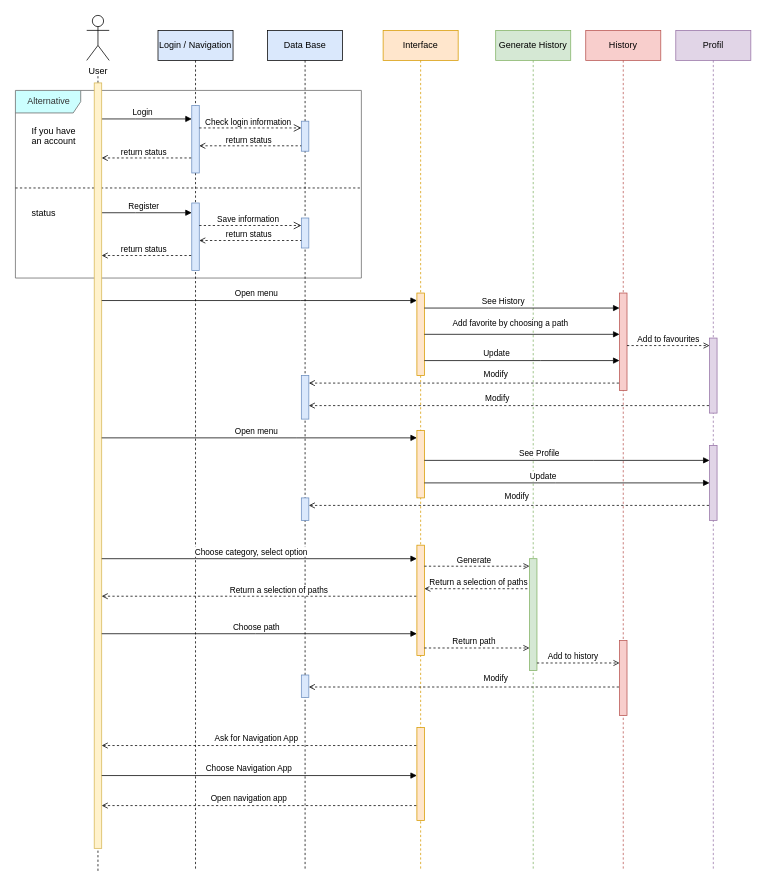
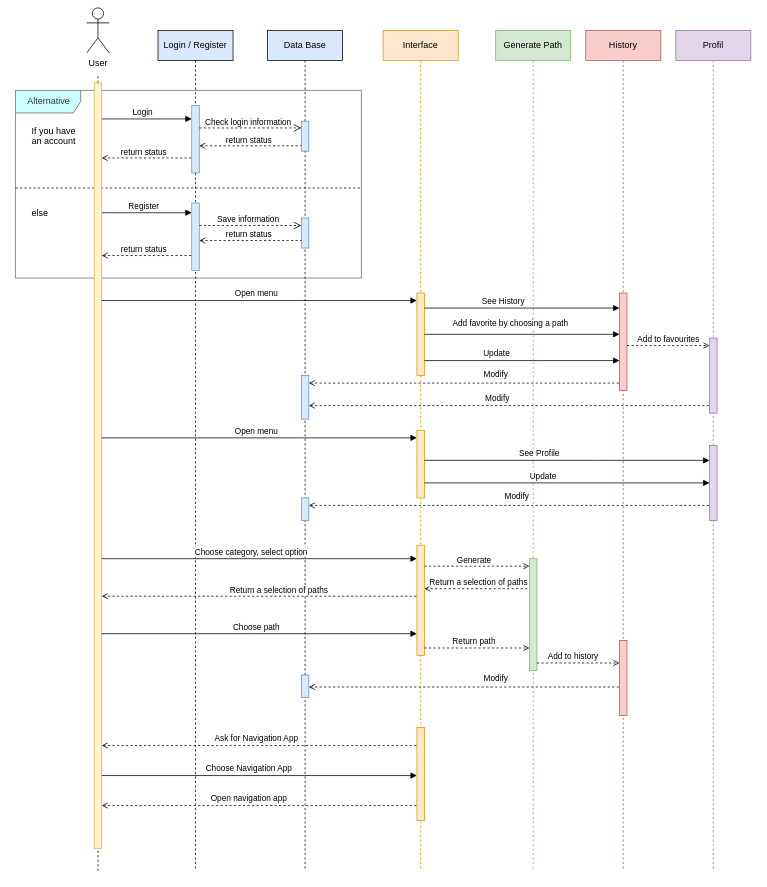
- <mxCell id="7" value="User" style="shape=umlActor;verticalLabelPosition=bottom;verticalAlign=top;html=1;" vertex="1" parent="1"><mxGeometry x="115" y="20" width="30" height="60" as="geometry" /></mxCell>
+ <mxCell id="7" value="User" style="shape=umlActor;verticalLabelPosition=bottom;verticalAlign=top;html=1;" vertex="1" parent="1"><mxGeometry x="115" y="10" width="30" height="60" as="geometry" /></mxCell>
- <mxCell id="18" value="Login / Navigation" style="shape=umlLifeline;perimeter=lifelinePerimeter;whiteSpace=wrap;html=1;container=1;collapsible=0;recursiveResize=0;outlineConnect=0;fillColor=#DAE8FC;strokeColor=#000000;" vertex="1" parent="1"><mxGeometry x="210" y="40" width="100" height="1120" as="geometry" /></mxCell>
+ <mxCell id="18" value="Login / Register" style="shape=umlLifeline;perimeter=lifelinePerimeter;whiteSpace=wrap;html=1;container=1;collapsible=0;recursiveResize=0;outlineConnect=0;fillColor=#DAE8FC;strokeColor=#000000;" vertex="1" parent="1"><mxGeometry x="210" y="40" width="100" height="1120" as="geometry" /></mxCell>
- <mxCell id="21" value="Generate History" style="shape=umlLifeline;perimeter=lifelinePerimeter;whiteSpace=wrap;html=1;container=1;collapsible=0;recursiveResize=0;outlineConnect=0;fillColor=#d5e8d4;strokeColor=#82b366;" vertex="1" parent="1"><mxGeometry x="660" y="40" width="100" height="1120" as="geometry" /></mxCell>
+ <mxCell id="21" value="Generate Path" style="shape=umlLifeline;perimeter=lifelinePerimeter;whiteSpace=wrap;html=1;container=1;collapsible=0;recursiveResize=0;outlineConnect=0;fillColor=#d5e8d4;strokeColor=#82b366;" vertex="1" parent="1"><mxGeometry x="660" y="40" width="100" height="1120" as="geometry" /></mxCell>
- <mxCell id="4" value="status" style="line;strokeWidth=1;dashed=1;labelPosition=center;verticalLabelPosition=bottom;align=left;verticalAlign=top;spacingLeft=20;spacingTop=15;" vertex="1" parent="2"><mxGeometry y="125" width="461.0" height="10" as="geometry" /></mxCell>
+ <mxCell id="4" value="else" style="line;strokeWidth=1;dashed=1;labelPosition=center;verticalLabelPosition=bottom;align=left;verticalAlign=top;spacingLeft=20;spacingTop=15;" vertex="1" parent="2"><mxGeometry y="125" width="461.0" height="10" as="geometry" /></mxCell>
